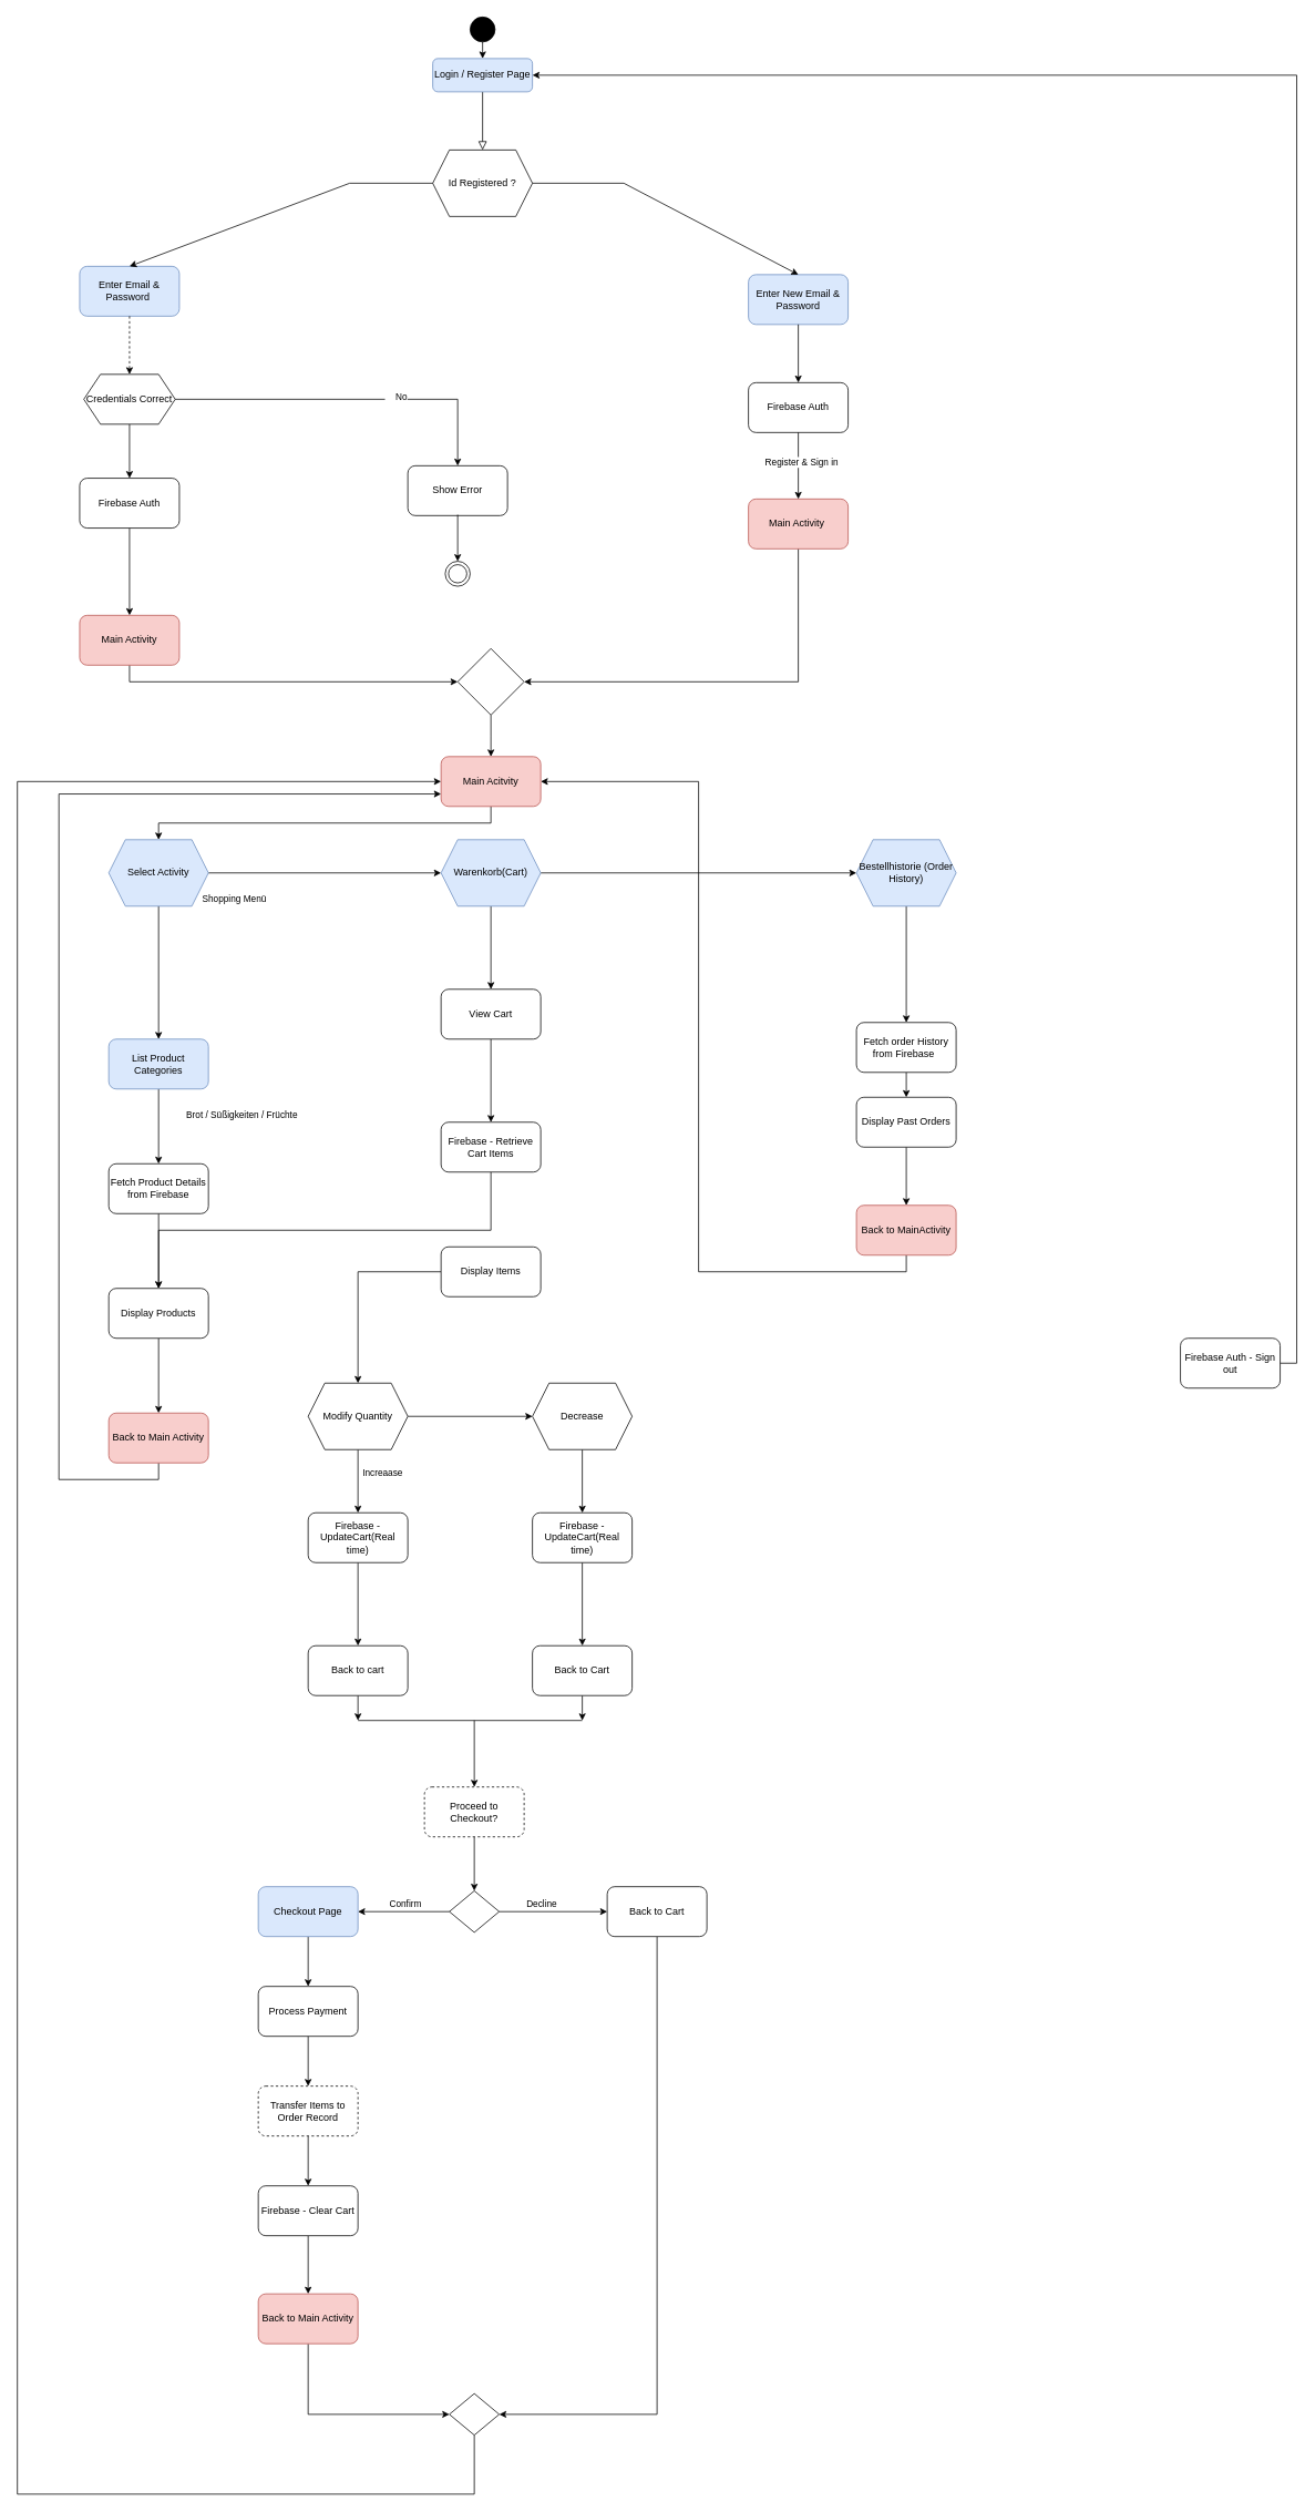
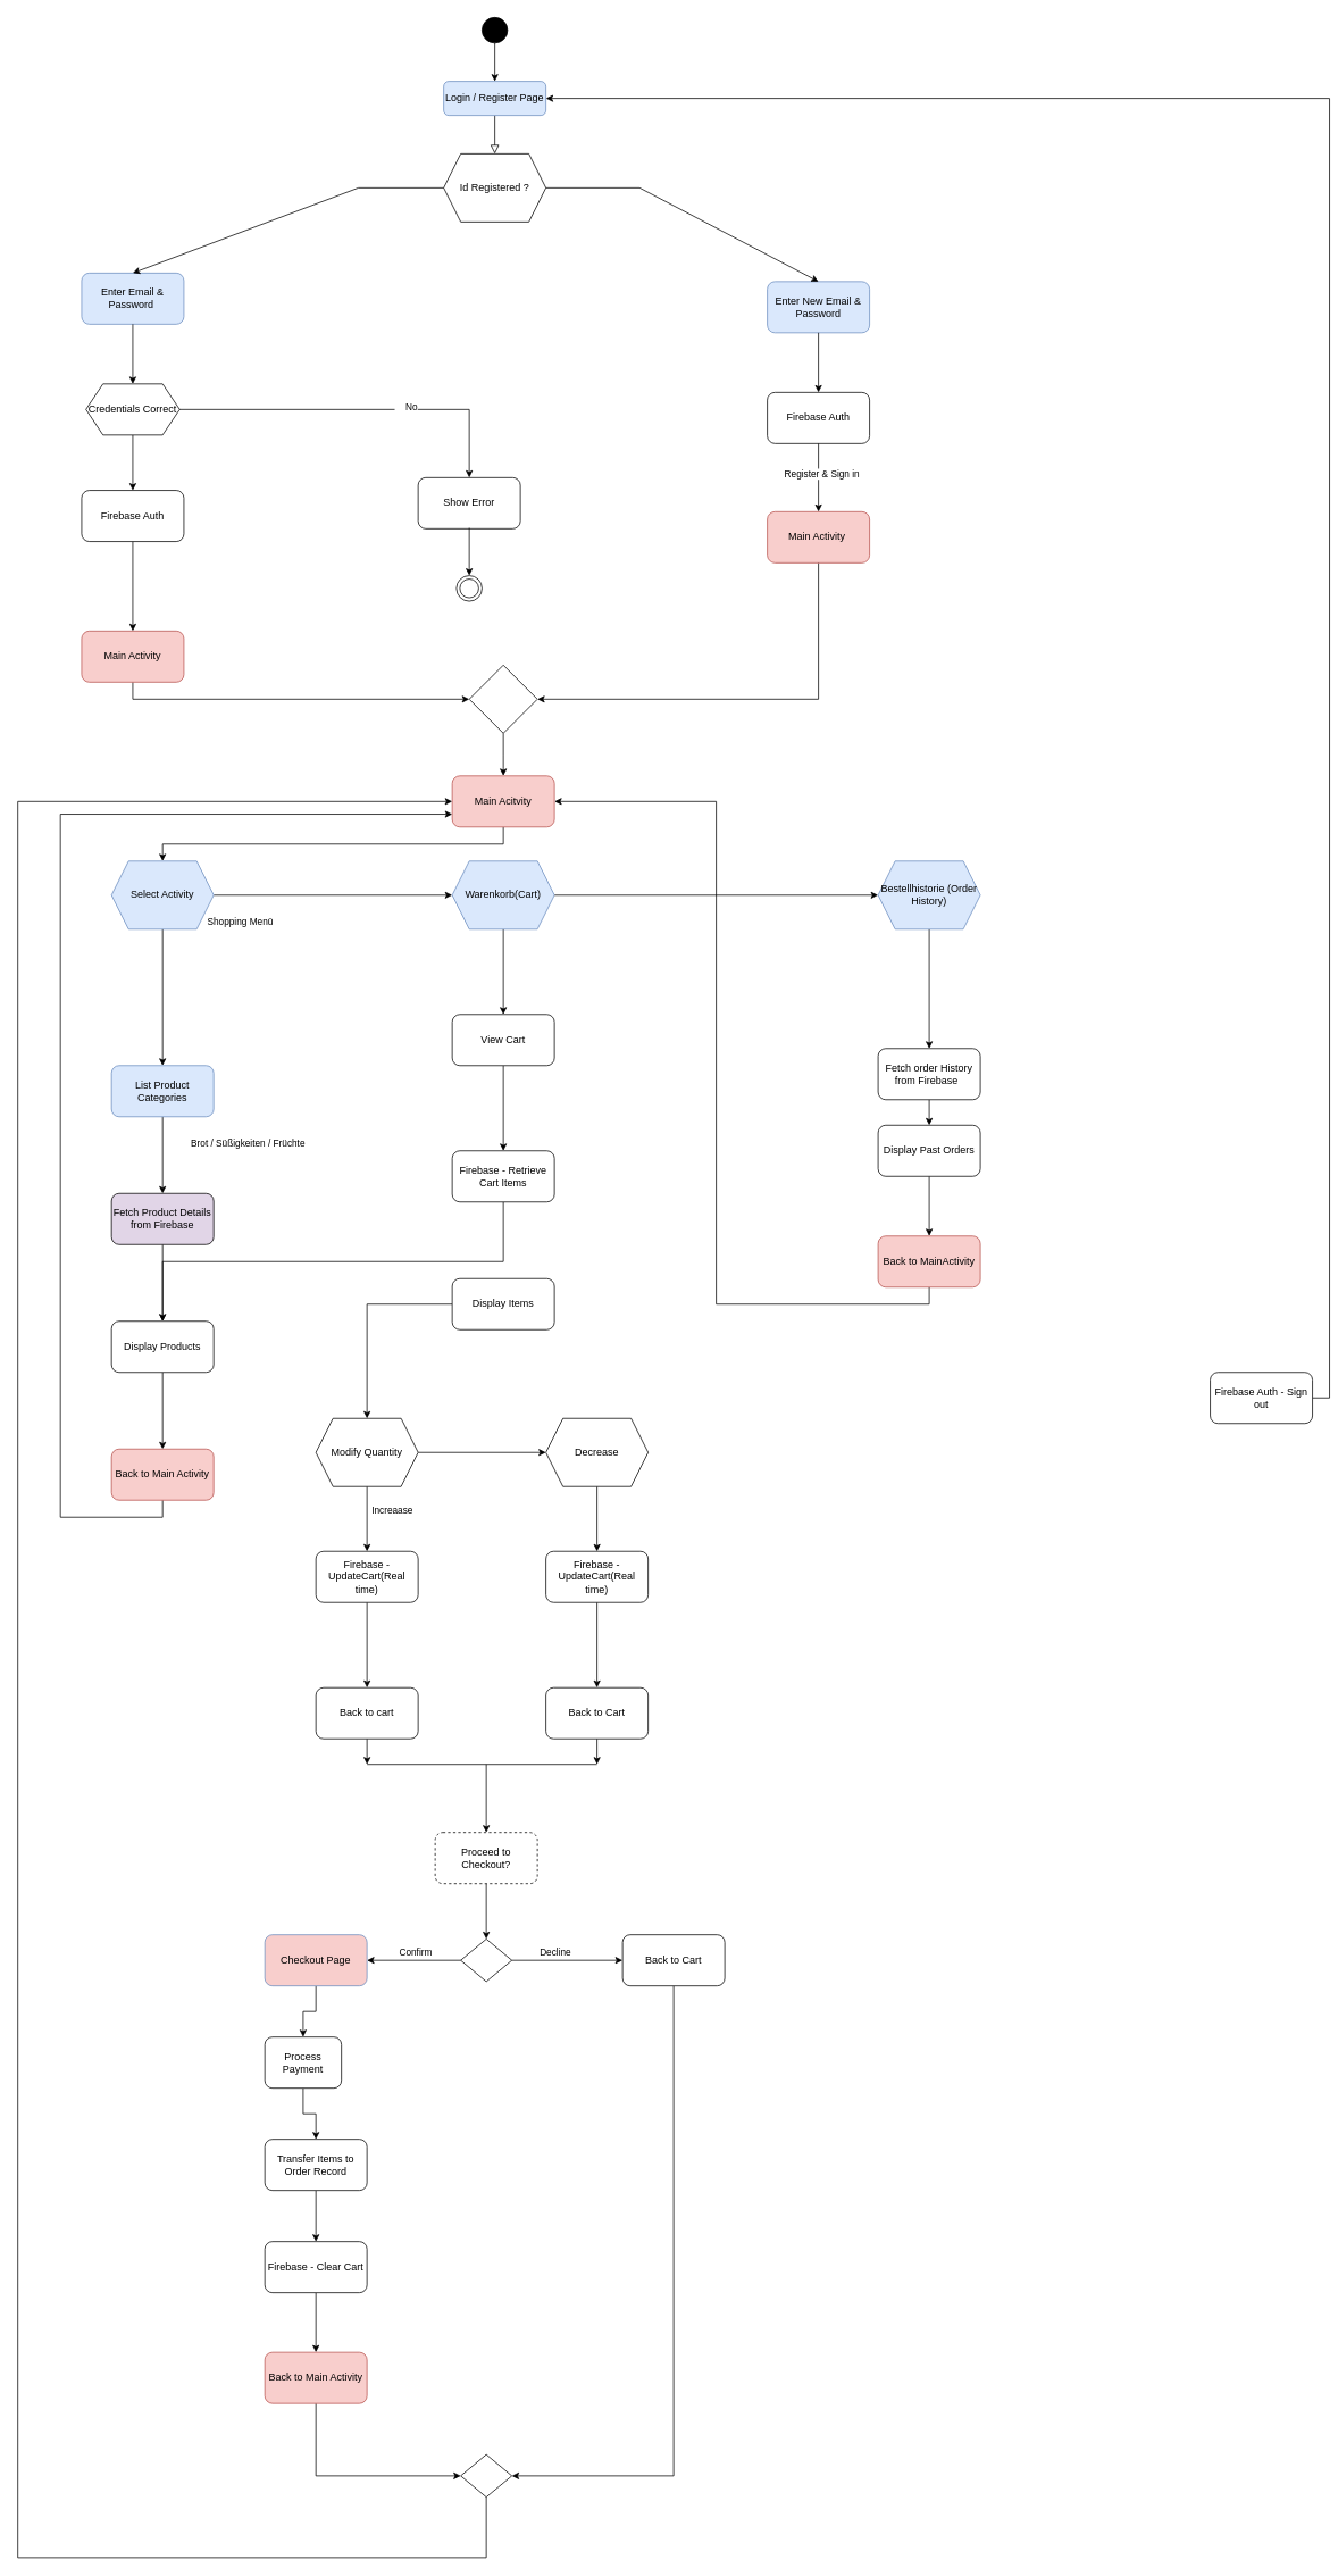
- <mxCell id="3" value="Login / Register Page" style="rounded=1;whiteSpace=wrap;html=1;fontSize=12;glass=0;strokeWidth=1;shadow=0;fillColor=#dae8fc;strokeColor=#6c8ebf;" parent="1" vertex="1"><mxGeometry x="520" y="70" width="120" height="40" as="geometry" /></mxCell>
+ <mxCell id="3" value="Login / Register Page" style="rounded=1;whiteSpace=wrap;html=1;fontSize=12;glass=0;strokeWidth=1;shadow=0;fillColor=#dae8fc;strokeColor=#6c8ebf;" parent="1" vertex="1"><mxGeometry x="520" y="95" width="120" height="40" as="geometry" /></mxCell>
- <mxCell id="10" value="" style="endArrow=classic;html=1;rounded=0;exitX=0.5;exitY=1;exitDx=0;exitDy=0;entryX=0.5;entryY=0;entryDx=0;entryDy=0;dashed=1;" parent="1" source="6" edge="1" target="13"><mxGeometry width="50" height="50" relative="1" as="geometry"><mxPoint x="460" y="540" as="sourcePoint" /><mxPoint x="420" y="430" as="targetPoint" /><Array as="points" /></mxGeometry></mxCell>
+ <mxCell id="10" value="" style="endArrow=classic;html=1;rounded=0;exitX=0.5;exitY=1;exitDx=0;exitDy=0;entryX=0.5;entryY=0;entryDx=0;entryDy=0;" parent="1" source="6" edge="1" target="13"><mxGeometry width="50" height="50" relative="1" as="geometry"><mxPoint x="460" y="540" as="sourcePoint" /><mxPoint x="420" y="430" as="targetPoint" /><Array as="points" /></mxGeometry></mxCell>
- <mxCell id="46" value="Fetch Product Details from Firebase" style="rounded=1;whiteSpace=wrap;html=1;" parent="1" vertex="1"><mxGeometry x="130" y="1400" width="120" height="60" as="geometry" /></mxCell>
+ <mxCell id="46" value="Fetch Product Details from Firebase" style="rounded=1;whiteSpace=wrap;html=1;fillColor=#e1d5e7;" parent="1" vertex="1"><mxGeometry x="130" y="1400" width="120" height="60" as="geometry" /></mxCell>
- <mxCell id="76" value="Checkout Page" style="rounded=1;whiteSpace=wrap;html=1;fillColor=#dae8fc;strokeColor=#6c8ebf;" parent="1" vertex="1"><mxGeometry x="310" y="2270" width="120" height="60" as="geometry" /></mxCell>
+ <mxCell id="76" value="Checkout Page" style="rounded=1;whiteSpace=wrap;html=1;fillColor=#f8cecc;strokeColor=#6c8ebf;" parent="1" vertex="1"><mxGeometry x="310" y="2270" width="120" height="60" as="geometry" /></mxCell>
- <mxCell id="78" value="Process Payment" style="rounded=1;whiteSpace=wrap;html=1;" parent="1" vertex="1"><mxGeometry x="310" y="2390" width="120" height="60" as="geometry" /></mxCell>
+ <mxCell id="78" value="Process Payment" style="rounded=1;whiteSpace=wrap;html=1;" parent="1" vertex="1"><mxGeometry x="310" y="2390" width="90" height="60" as="geometry" /></mxCell>
- <mxCell id="80" value="Transfer Items to Order Record" style="rounded=1;whiteSpace=wrap;html=1;dashed=1;" parent="1" vertex="1"><mxGeometry x="310" y="2510" width="120" height="60" as="geometry" /></mxCell>
+ <mxCell id="80" value="Transfer Items to Order Record" style="rounded=1;whiteSpace=wrap;html=1;" parent="1" vertex="1"><mxGeometry x="310" y="2510" width="120" height="60" as="geometry" /></mxCell>
